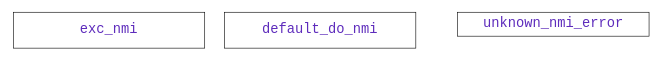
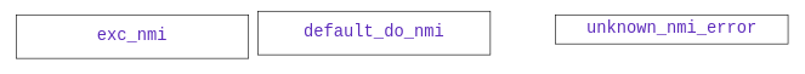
- <mxCell id="3" value="&lt;div style=&quot;color: rgb(41, 41, 41); background-color: rgb(255, 255, 255); font-family: Consolas, &amp;quot;Courier New&amp;quot;, monospace; line-height: 19px; white-space: pre;&quot;&gt;&lt;span style=&quot;color: rgb(94, 44, 188);&quot;&gt;&lt;font style=&quot;font-size: 23px;&quot;&gt;default_do_nmi&lt;/font&gt;&lt;/span&gt;&lt;/div&gt;" style="rounded=0;whiteSpace=wrap;html=1;" vertex="1" parent="1"><mxGeometry x="373" y="20" width="320" height="60" as="geometry" /></mxCell>
+ <mxCell id="3" value="&lt;div style=&quot;color: rgb(41, 41, 41); background-color: rgb(255, 255, 255); font-family: Consolas, &amp;quot;Courier New&amp;quot;, monospace; line-height: 19px; white-space: pre;&quot;&gt;&lt;span style=&quot;color: rgb(94, 44, 188);&quot;&gt;&lt;font style=&quot;font-size: 23px;&quot;&gt;default_do_nmi&lt;/font&gt;&lt;/span&gt;&lt;/div&gt;" style="rounded=0;whiteSpace=wrap;html=1;" vertex="1" parent="1"><mxGeometry x="353" y="15" width="320" height="60" as="geometry" /></mxCell>
